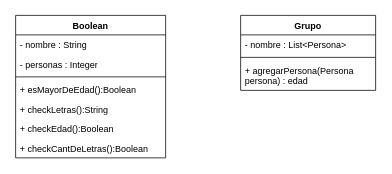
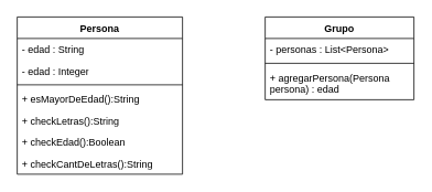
- <mxCell id="2" value="Boolean" style="swimlane;fontStyle=1;align=center;verticalAlign=top;childLayout=stackLayout;horizontal=1;startSize=26;horizontalStack=0;resizeParent=1;resizeParentMax=0;resizeLast=0;collapsible=1;marginBottom=0;whiteSpace=wrap;html=1;" vertex="1" parent="1"><mxGeometry x="20" y="20" width="200" height="190" as="geometry" /></mxCell>
+ <mxCell id="2" value="Persona" style="swimlane;fontStyle=1;align=center;verticalAlign=top;childLayout=stackLayout;horizontal=1;startSize=26;horizontalStack=0;resizeParent=1;resizeParentMax=0;resizeLast=0;collapsible=1;marginBottom=0;whiteSpace=wrap;html=1;" vertex="1" parent="1"><mxGeometry x="20" y="20" width="200" height="190" as="geometry" /></mxCell>
- <mxCell id="3" value="- nombre : String" style="text;strokeColor=none;fillColor=none;align=left;verticalAlign=top;spacingLeft=4;spacingRight=4;overflow=hidden;rotatable=0;points=[[0,0.5],[1,0.5]];portConstraint=eastwest;whiteSpace=wrap;html=1;" vertex="1" parent="2"><mxGeometry y="26" width="200" height="26" as="geometry" /></mxCell>
+ <mxCell id="3" value="- edad : String" style="text;strokeColor=none;fillColor=none;align=left;verticalAlign=top;spacingLeft=4;spacingRight=4;overflow=hidden;rotatable=0;points=[[0,0.5],[1,0.5]];portConstraint=eastwest;whiteSpace=wrap;html=1;" vertex="1" parent="2"><mxGeometry y="26" width="200" height="26" as="geometry" /></mxCell>
- <mxCell id="11" value="- nombre : List&amp;lt;Persona&amp;gt;" style="text;strokeColor=none;fillColor=none;align=left;verticalAlign=top;spacingLeft=4;spacingRight=4;overflow=hidden;rotatable=0;points=[[0,0.5],[1,0.5]];portConstraint=eastwest;whiteSpace=wrap;html=1;" vertex="1" parent="10"><mxGeometry y="26" width="180" height="26" as="geometry" /></mxCell>
+ <mxCell id="11" value="- personas : List&amp;lt;Persona&amp;gt;" style="text;strokeColor=none;fillColor=none;align=left;verticalAlign=top;spacingLeft=4;spacingRight=4;overflow=hidden;rotatable=0;points=[[0,0.5],[1,0.5]];portConstraint=eastwest;whiteSpace=wrap;html=1;" vertex="1" parent="10"><mxGeometry y="26" width="180" height="26" as="geometry" /></mxCell>
- <mxCell id="4" value="- personas : Integer" style="text;strokeColor=none;fillColor=none;align=left;verticalAlign=top;spacingLeft=4;spacingRight=4;overflow=hidden;rotatable=0;points=[[0,0.5],[1,0.5]];portConstraint=eastwest;whiteSpace=wrap;html=1;" vertex="1" parent="2"><mxGeometry y="52" width="200" height="26" as="geometry" /></mxCell>
+ <mxCell id="4" value="- edad : Integer" style="text;strokeColor=none;fillColor=none;align=left;verticalAlign=top;spacingLeft=4;spacingRight=4;overflow=hidden;rotatable=0;points=[[0,0.5],[1,0.5]];portConstraint=eastwest;whiteSpace=wrap;html=1;" vertex="1" parent="2"><mxGeometry y="52" width="200" height="26" as="geometry" /></mxCell>
- <mxCell id="6" value="+ esMayorDeEdad():Boolean" style="text;strokeColor=none;fillColor=none;align=left;verticalAlign=top;spacingLeft=4;spacingRight=4;overflow=hidden;rotatable=0;points=[[0,0.5],[1,0.5]];portConstraint=eastwest;whiteSpace=wrap;html=1;" vertex="1" parent="2"><mxGeometry y="86" width="200" height="26" as="geometry" /></mxCell>
+ <mxCell id="6" value="+ esMayorDeEdad():String" style="text;strokeColor=none;fillColor=none;align=left;verticalAlign=top;spacingLeft=4;spacingRight=4;overflow=hidden;rotatable=0;points=[[0,0.5],[1,0.5]];portConstraint=eastwest;whiteSpace=wrap;html=1;" vertex="1" parent="2"><mxGeometry y="86" width="200" height="26" as="geometry" /></mxCell>
- <mxCell id="9" value="+ checkCantDeLetras():Boolean" style="text;strokeColor=none;fillColor=none;align=left;verticalAlign=top;spacingLeft=4;spacingRight=4;overflow=hidden;rotatable=0;points=[[0,0.5],[1,0.5]];portConstraint=eastwest;whiteSpace=wrap;html=1;" vertex="1" parent="2"><mxGeometry y="164" width="200" height="26" as="geometry" /></mxCell>
+ <mxCell id="9" value="+ checkCantDeLetras():String" style="text;strokeColor=none;fillColor=none;align=left;verticalAlign=top;spacingLeft=4;spacingRight=4;overflow=hidden;rotatable=0;points=[[0,0.5],[1,0.5]];portConstraint=eastwest;whiteSpace=wrap;html=1;" vertex="1" parent="2"><mxGeometry y="164" width="200" height="26" as="geometry" /></mxCell>
